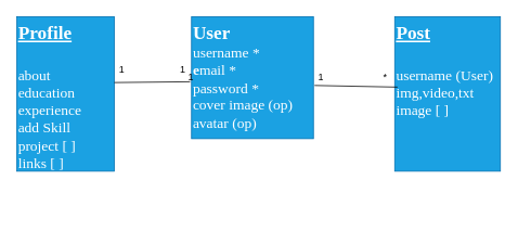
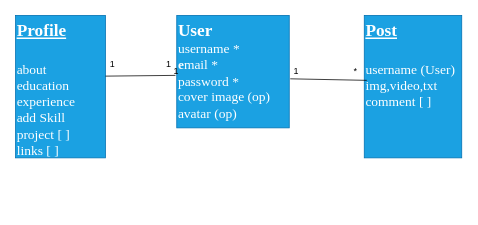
- <mxCell id="7" value="&lt;u&gt;Post&lt;/u&gt;&lt;br&gt;&lt;div&gt;&lt;u&gt;&lt;br&gt;&lt;/u&gt;&lt;/div&gt;&lt;div style=&quot;font-size: 18px;&quot;&gt;&lt;span style=&quot;font-weight: 400;&quot;&gt;username (User)&lt;/span&gt;&lt;/div&gt;&lt;div style=&quot;font-size: 18px;&quot;&gt;&lt;span style=&quot;font-weight: 400;&quot;&gt;img,video,txt&lt;/span&gt;&lt;/div&gt;&lt;div style=&quot;font-size: 18px;&quot;&gt;&lt;span style=&quot;font-weight: 400;&quot;&gt;image [ ]&lt;/span&gt;&lt;/div&gt;&lt;div style=&quot;font-size: 18px;&quot;&gt;&lt;div style=&quot;font-size: 18px;&quot;&gt;&lt;span style=&quot;font-weight: 400;&quot;&gt;&lt;br&gt;&lt;/span&gt;&lt;/div&gt;&lt;div style=&quot;font-size: 18px;&quot;&gt;&lt;span style=&quot;font-weight: 400;&quot;&gt;&lt;br&gt;&lt;/span&gt;&lt;/div&gt;&lt;div style=&quot;font-size: 18px;&quot;&gt;&lt;span style=&quot;font-weight: 400;&quot;&gt;&lt;br&gt;&lt;/span&gt;&lt;/div&gt;&lt;/div&gt;" style="whiteSpace=wrap;html=1;fontSize=23;fontFamily=Times New Roman;align=left;verticalAlign=top;fillColor=#1ba1e2;strokeColor=#006EAF;fontColor=#ffffff;fontStyle=1;resizable=1;labelBackgroundColor=none;labelBorderColor=none;" vertex="1" parent="1"><mxGeometry x="485" y="20" width="130" height="190" as="geometry" /></mxCell>
+ <mxCell id="7" value="&lt;u&gt;Post&lt;/u&gt;&lt;br&gt;&lt;div&gt;&lt;u&gt;&lt;br&gt;&lt;/u&gt;&lt;/div&gt;&lt;div style=&quot;font-size: 18px;&quot;&gt;&lt;span style=&quot;font-weight: 400;&quot;&gt;username (User)&lt;/span&gt;&lt;/div&gt;&lt;div style=&quot;font-size: 18px;&quot;&gt;&lt;span style=&quot;font-weight: 400;&quot;&gt;img,video,txt&lt;/span&gt;&lt;/div&gt;&lt;div style=&quot;font-size: 18px;&quot;&gt;&lt;span style=&quot;font-weight: 400;&quot;&gt;comment [ ]&lt;/span&gt;&lt;/div&gt;&lt;div style=&quot;font-size: 18px;&quot;&gt;&lt;div style=&quot;font-size: 18px;&quot;&gt;&lt;span style=&quot;font-weight: 400;&quot;&gt;&lt;br&gt;&lt;/span&gt;&lt;/div&gt;&lt;div style=&quot;font-size: 18px;&quot;&gt;&lt;span style=&quot;font-weight: 400;&quot;&gt;&lt;br&gt;&lt;/span&gt;&lt;/div&gt;&lt;div style=&quot;font-size: 18px;&quot;&gt;&lt;span style=&quot;font-weight: 400;&quot;&gt;&lt;br&gt;&lt;/span&gt;&lt;/div&gt;&lt;/div&gt;" style="whiteSpace=wrap;html=1;fontSize=23;fontFamily=Times New Roman;align=left;verticalAlign=top;fillColor=#1ba1e2;strokeColor=#006EAF;fontColor=#ffffff;fontStyle=1;resizable=1;labelBackgroundColor=none;labelBorderColor=none;" vertex="1" parent="1"><mxGeometry x="485" y="20" width="130" height="190" as="geometry" /></mxCell>
